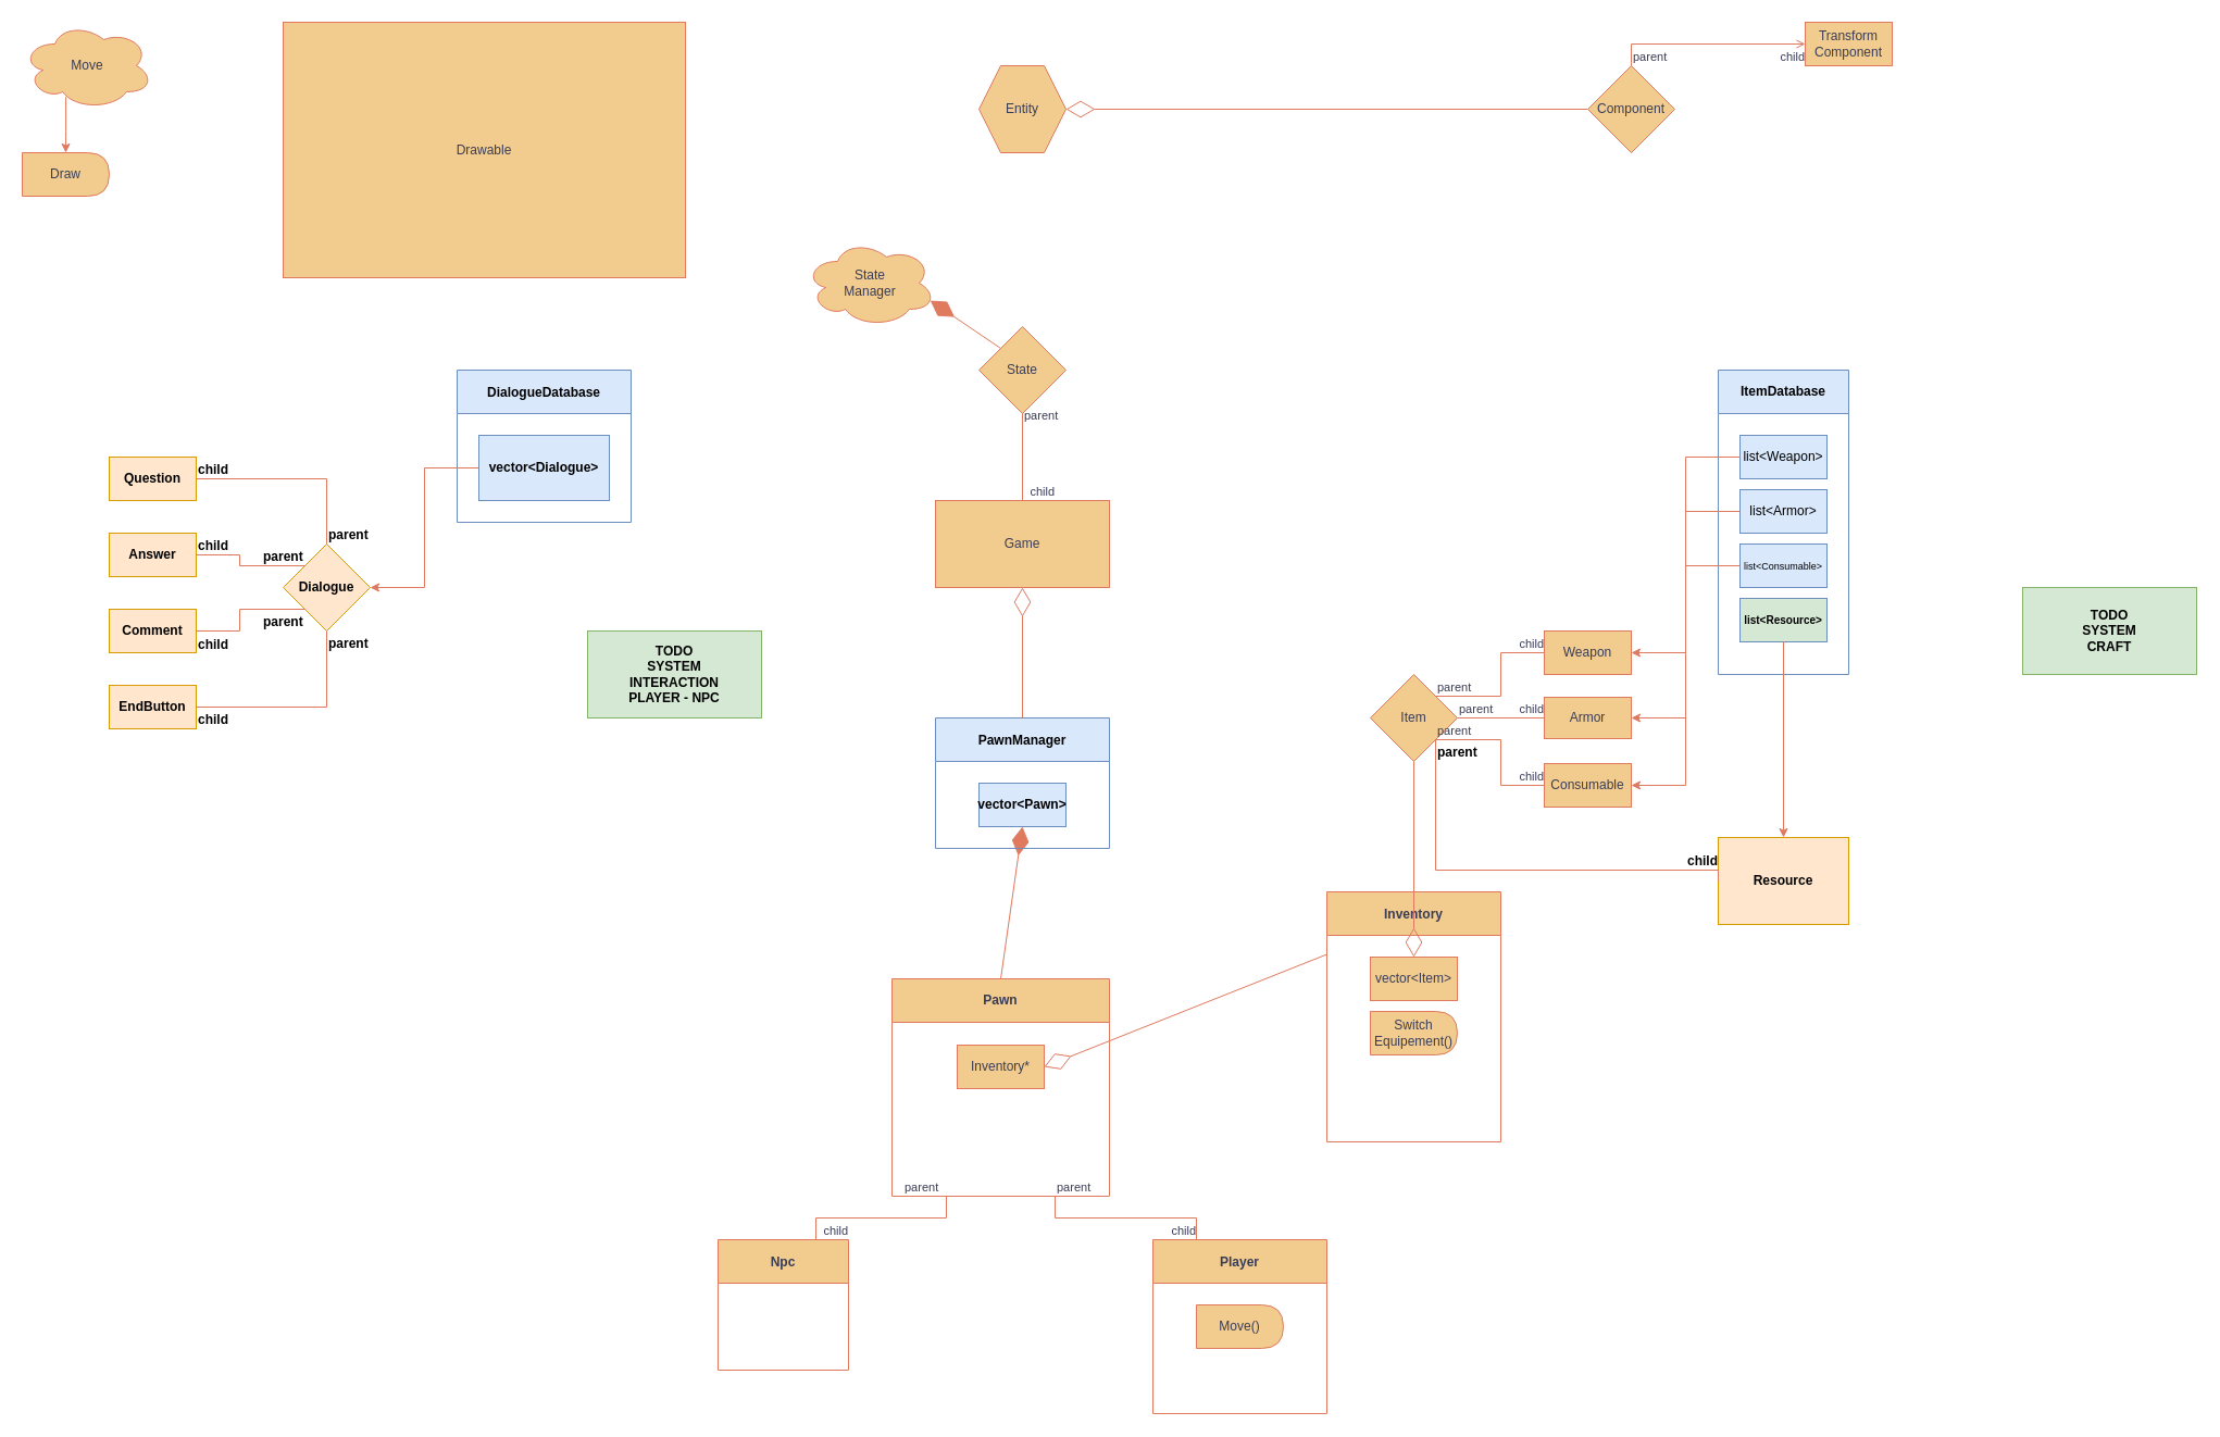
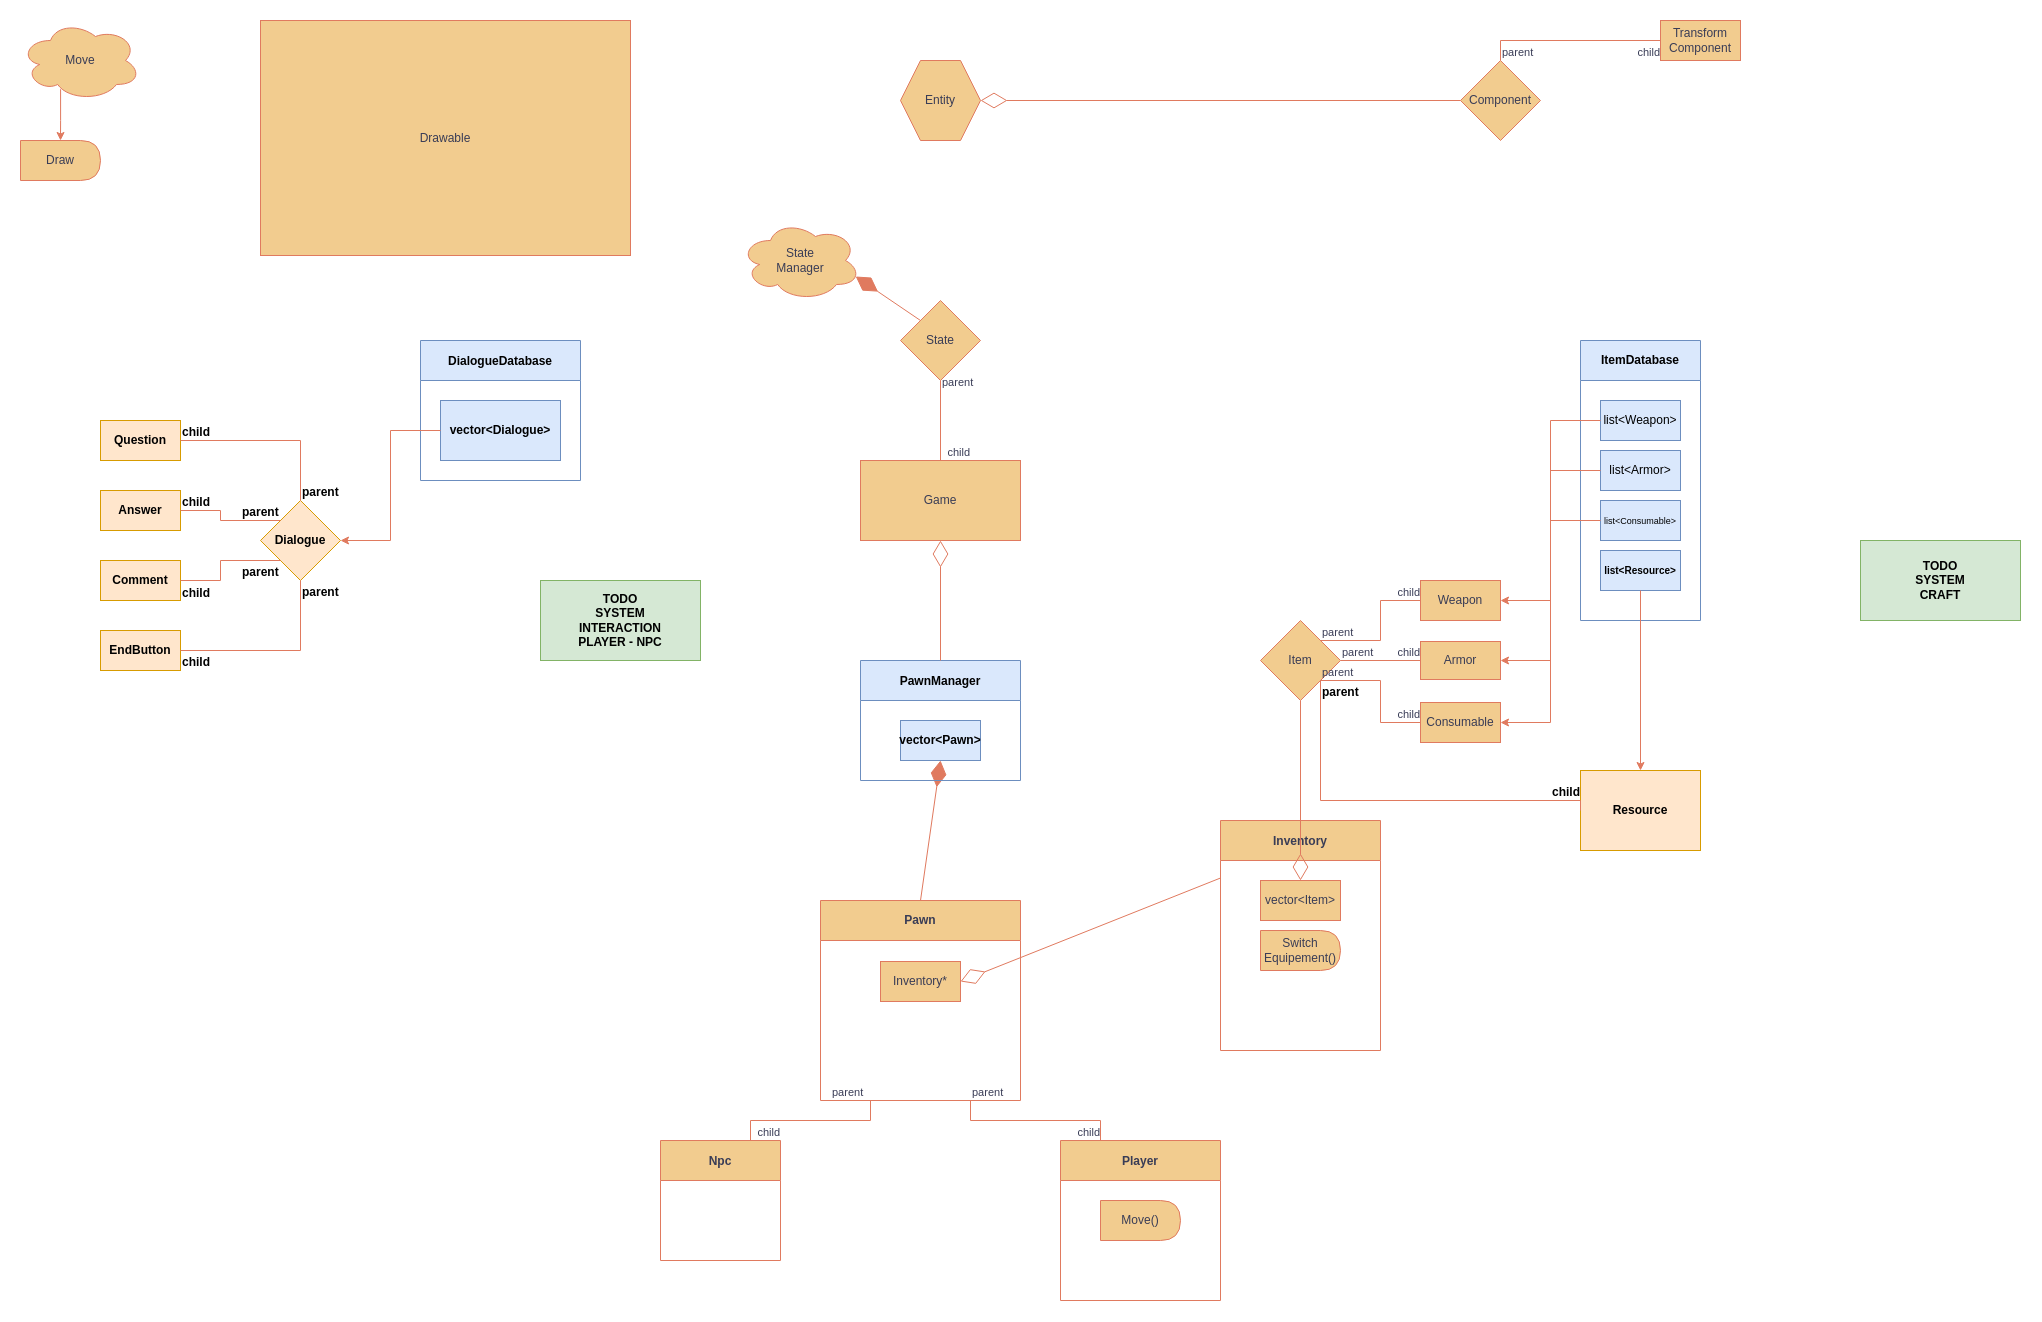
- <mxCell id="13" value="" style="endArrow=open;html=1;edgeStyle=orthogonalEdgeStyle;rounded=0;exitX=0.5;exitY=0;exitDx=0;exitDy=0;entryX=0;entryY=0.5;entryDx=0;entryDy=0;labelBackgroundColor=none;fontColor=default;strokeColor=#E07A5F;" parent="1" source="3" target="58" edge="1"><mxGeometry relative="1" as="geometry"><mxPoint x="1490" y="40" as="sourcePoint" /><mxPoint x="1661.04" y="35.84" as="targetPoint" /></mxGeometry></mxCell>
+ <mxCell id="13" value="" style="endArrow=none;html=1;edgeStyle=orthogonalEdgeStyle;rounded=0;exitX=0.5;exitY=0;exitDx=0;exitDy=0;entryX=0;entryY=0.5;entryDx=0;entryDy=0;labelBackgroundColor=none;fontColor=default;strokeColor=#E07A5F;" parent="1" source="3" target="58" edge="1"><mxGeometry relative="1" as="geometry"><mxPoint x="1490" y="40" as="sourcePoint" /><mxPoint x="1661.04" y="35.84" as="targetPoint" /></mxGeometry></mxCell>
- <mxCell id="26" value="&lt;font style=&quot;font-size: 10px;&quot;&gt;list&amp;lt;Resource&amp;gt;&lt;/font&gt;" style="whiteSpace=wrap;html=1;fillStyle=auto;strokeColor=#6c8ebf;align=center;verticalAlign=middle;fontFamily=Helvetica;fontSize=12;fontStyle=1;fillColor=#d5e8d4;" vertex="1" parent="22"><mxGeometry x="20" y="210" width="80" height="40" as="geometry" /></mxCell>
+ <mxCell id="26" value="&lt;font style=&quot;font-size: 10px;&quot;&gt;list&amp;lt;Resource&amp;gt;&lt;/font&gt;" style="whiteSpace=wrap;html=1;fillStyle=auto;strokeColor=#6c8ebf;align=center;verticalAlign=middle;fontFamily=Helvetica;fontSize=12;fontStyle=1;fillColor=#dae8fc;" vertex="1" parent="22"><mxGeometry x="20" y="210" width="80" height="40" as="geometry" /></mxCell>
